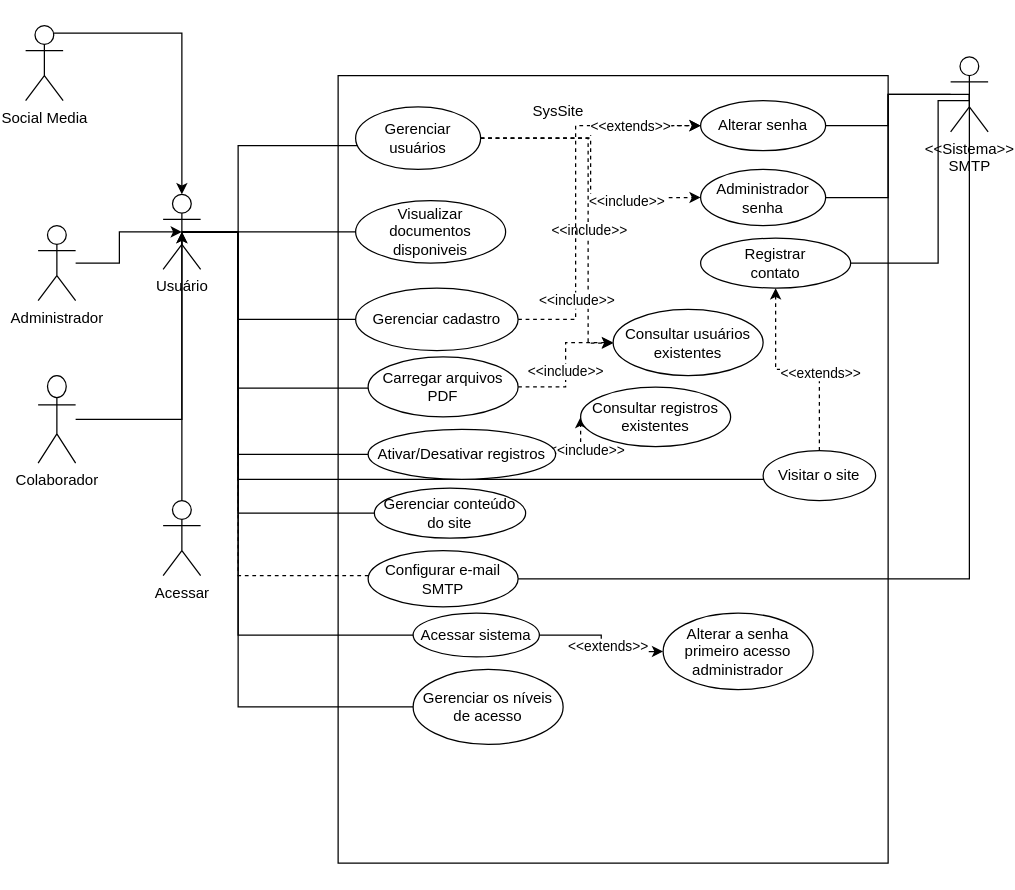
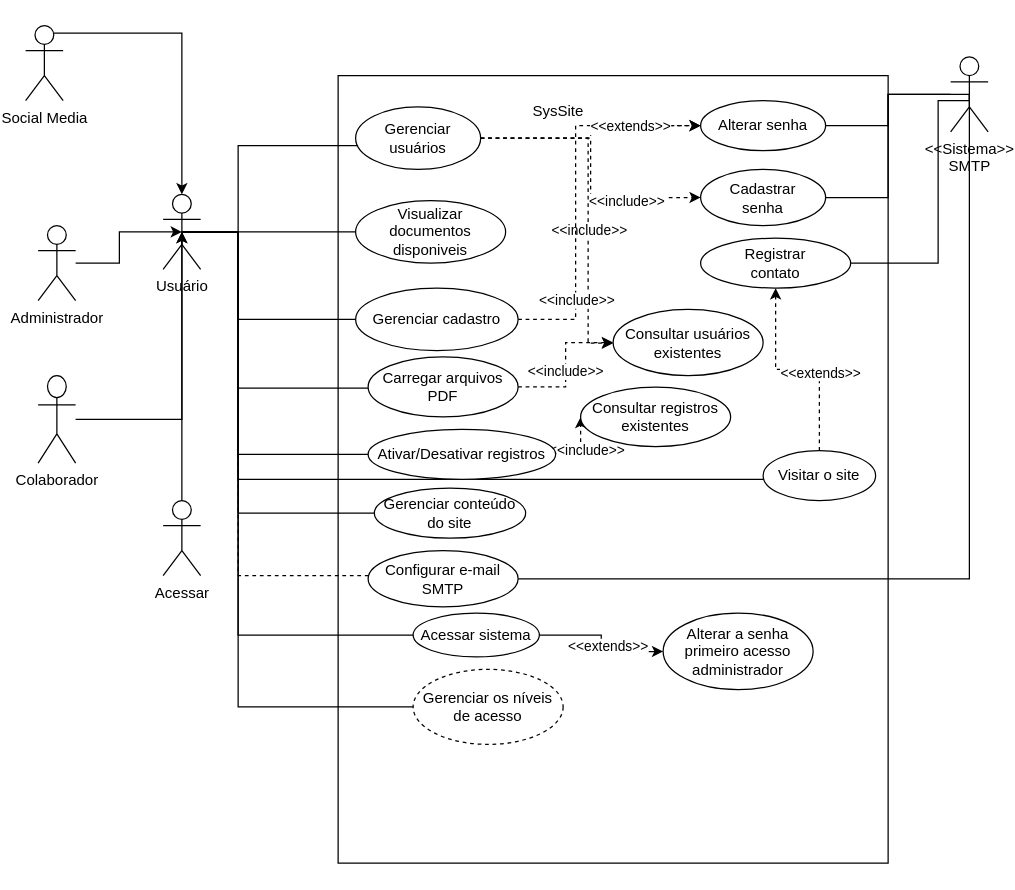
- <mxCell id="25" value="Administrador &lt;br&gt;senha" style="ellipse;whiteSpace=wrap;html=1;" parent="1" vertex="1"><mxGeometry x="560" y="135" width="100" height="45" as="geometry" /></mxCell>
+ <mxCell id="25" value="Cadastrar &lt;br&gt;senha" style="ellipse;whiteSpace=wrap;html=1;" parent="1" vertex="1"><mxGeometry x="560" y="135" width="100" height="45" as="geometry" /></mxCell>
- <mxCell id="58" value="Gerenciar os níveis de acesso" style="ellipse;whiteSpace=wrap;html=1;" vertex="1" parent="1"><mxGeometry x="330" y="535" width="120" height="60" as="geometry" /></mxCell>
+ <mxCell id="58" value="Gerenciar os níveis de acesso" style="ellipse;whiteSpace=wrap;html=1;dashed=1;" vertex="1" parent="1"><mxGeometry x="330" y="535" width="120" height="60" as="geometry" /></mxCell>
